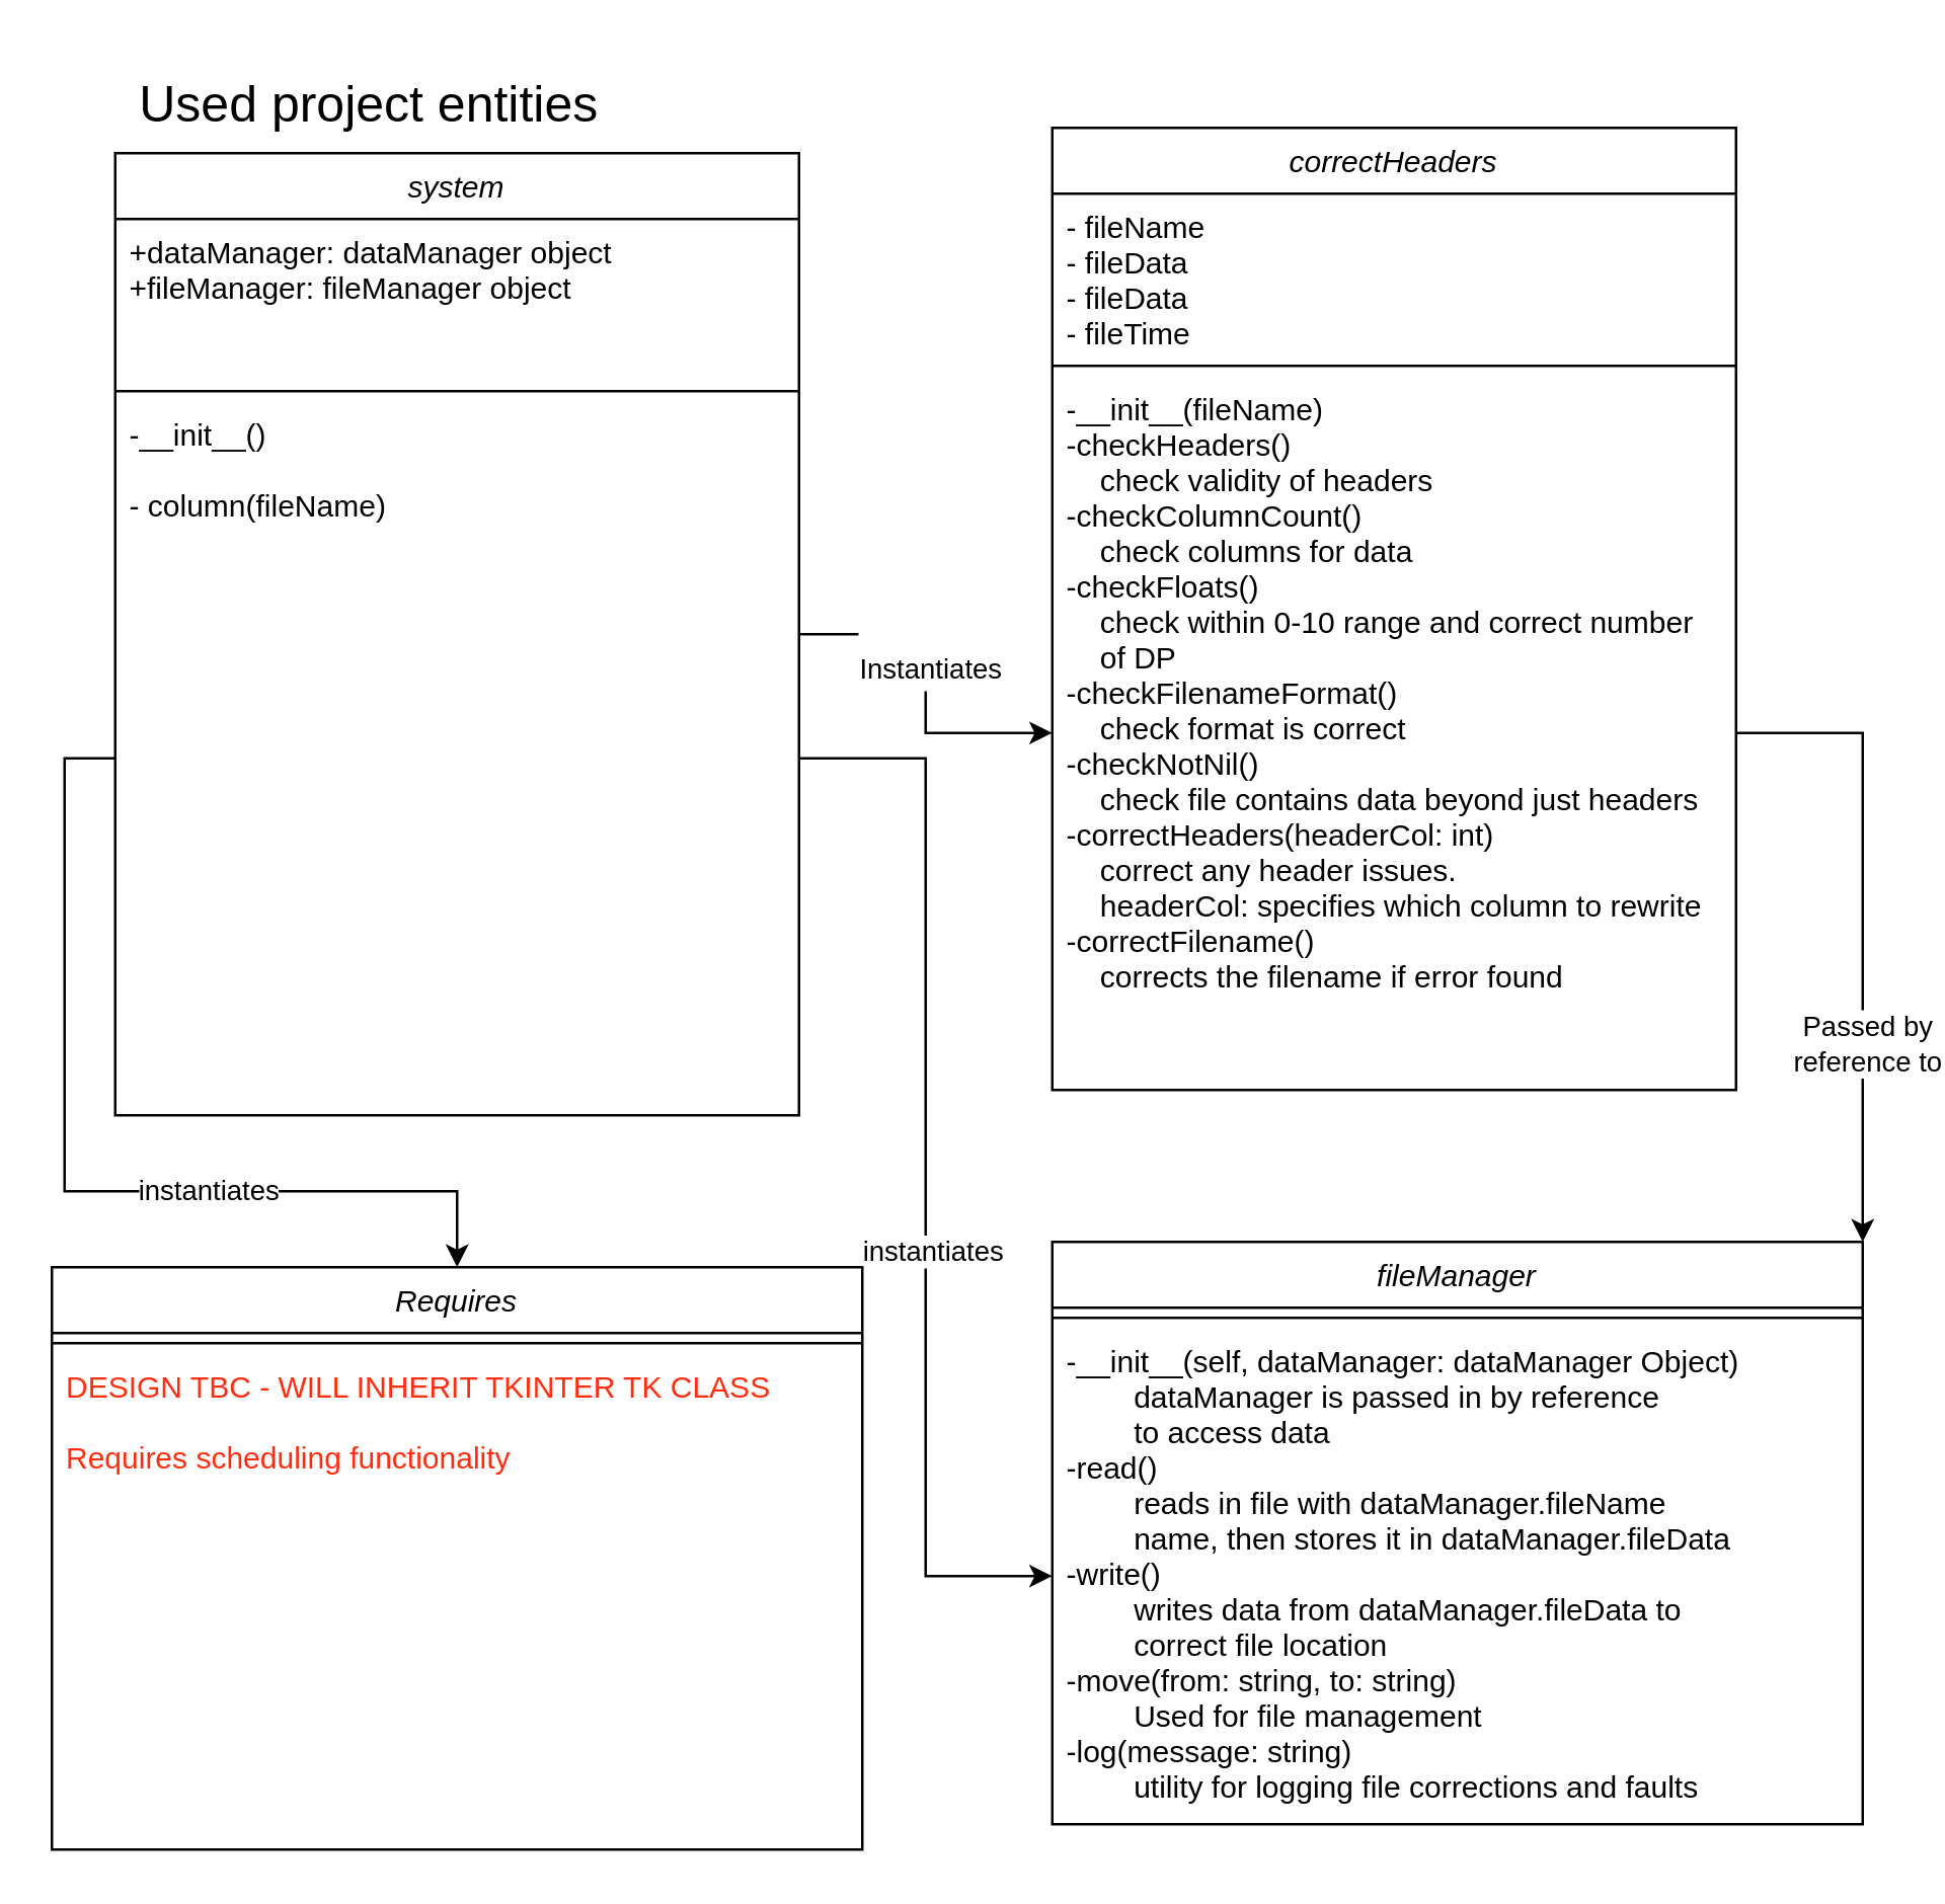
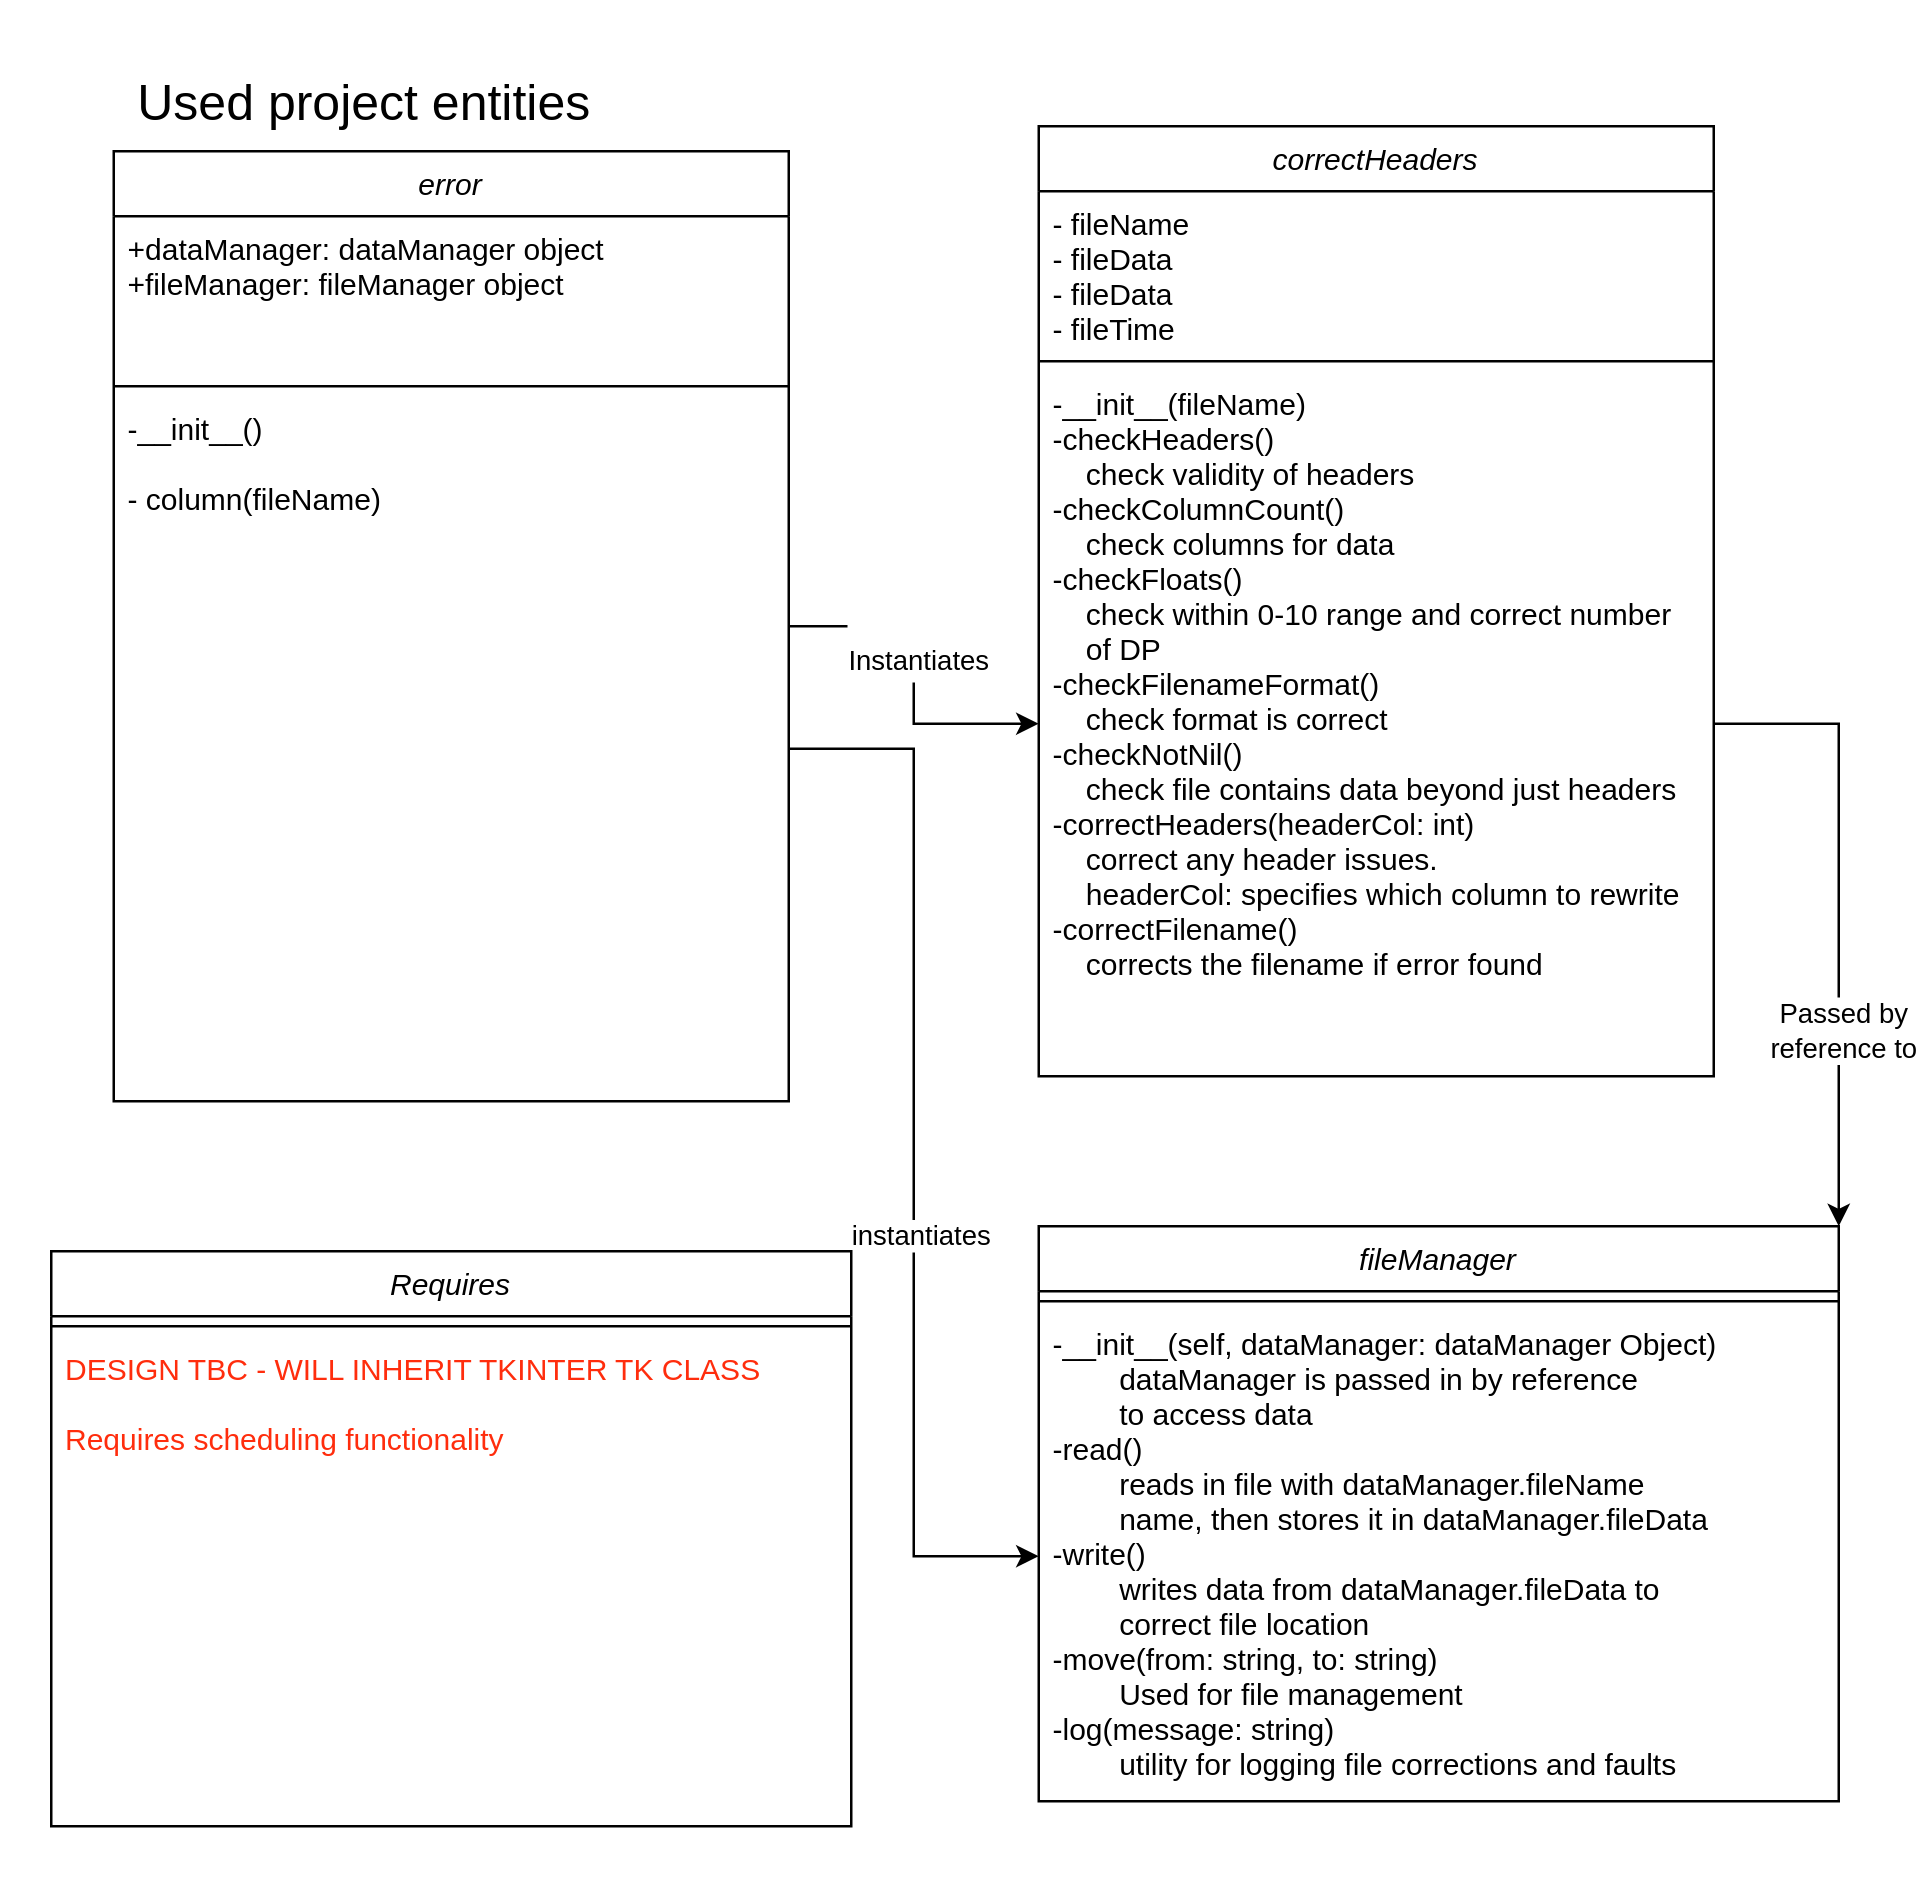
- <mxCell id="11" value="system" style="swimlane;fontStyle=2;align=center;verticalAlign=top;childLayout=stackLayout;horizontal=1;startSize=26;horizontalStack=0;resizeParent=1;resizeLast=0;collapsible=1;marginBottom=0;rounded=0;shadow=0;strokeWidth=1;" vertex="1" parent="1"><mxGeometry x="45" y="60" width="270" height="380" as="geometry"><mxRectangle x="230" y="140" width="160" height="26" as="alternateBounds" /></mxGeometry></mxCell>
+ <mxCell id="11" value="error" style="swimlane;fontStyle=2;align=center;verticalAlign=top;childLayout=stackLayout;horizontal=1;startSize=26;horizontalStack=0;resizeParent=1;resizeLast=0;collapsible=1;marginBottom=0;rounded=0;shadow=0;strokeWidth=1;" vertex="1" parent="1"><mxGeometry x="45" y="60" width="270" height="380" as="geometry"><mxRectangle x="230" y="140" width="160" height="26" as="alternateBounds" /></mxGeometry></mxCell>
- <mxCell id="23" style="edgeStyle=orthogonalEdgeStyle;rounded=0;orthogonalLoop=1;jettySize=auto;html=1;fontSize=11;fontColor=#FF2D0D;" edge="1" parent="1" source="14" target="20"><mxGeometry relative="1" as="geometry" /></mxCell>
- <mxCell id="24" value="&lt;font color=&quot;#000000&quot;&gt;instantiates&lt;/font&gt;" style="edgeLabel;html=1;align=center;verticalAlign=middle;resizable=0;points=[];fontSize=11;fontColor=#FF2D0D;" vertex="1" connectable="0" parent="23"><mxGeometry x="0.314" y="1" relative="1" as="geometry"><mxPoint as="offset" /></mxGeometry></mxCell>
